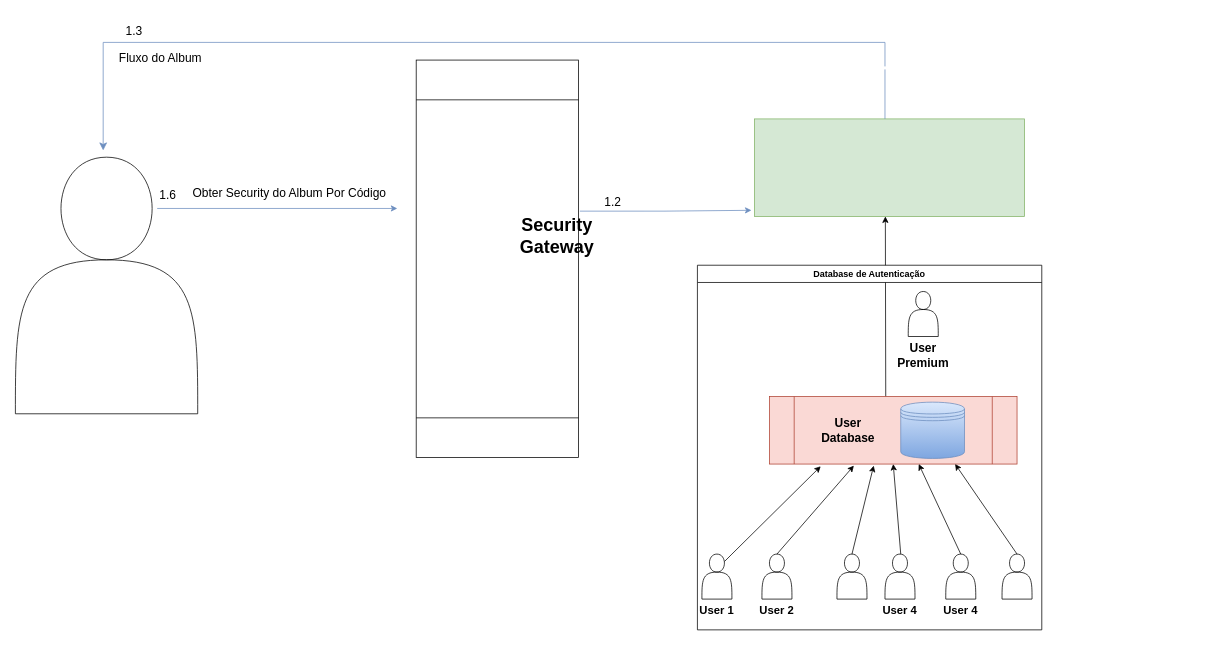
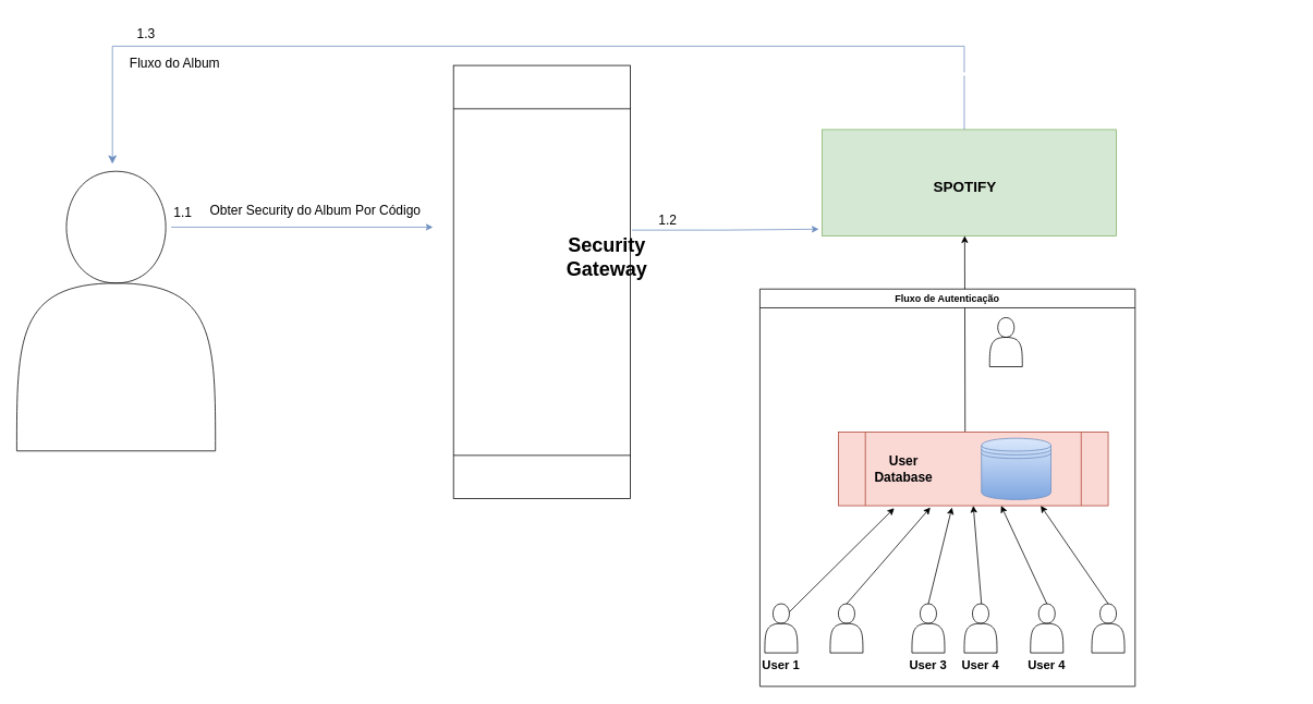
+ <mxCell id="3" value="&lt;font style=&quot;font-size: 18px;&quot;&gt;&lt;b&gt;SPOTIFY&lt;/b&gt;&lt;/font&gt;" style="text;html=1;align=center;verticalAlign=middle;whiteSpace=wrap;rounded=0;" vertex="1" parent="1"><mxGeometry x="1075" y="198" width="210" height="60" as="geometry" /></mxCell>
- <mxCell id="37" value="1.6" style="text;strokeColor=none;fillColor=none;html=1;fontSize=16;fontStyle=0;verticalAlign=middle;align=center;" vertex="1" parent="1"><mxGeometry x="173" y="239" width="100" height="40" as="geometry" /></mxCell>
+ <mxCell id="37" value="1.1" style="text;strokeColor=none;fillColor=none;html=1;fontSize=16;fontStyle=0;verticalAlign=middle;align=center;" vertex="1" parent="1"><mxGeometry x="173" y="239" width="100" height="40" as="geometry" /></mxCell>
- <mxCell id="27" value="Database de Autenticação" style="swimlane;whiteSpace=wrap;html=1;" vertex="1" parent="1"><mxGeometry x="929" y="353" width="459" height="486" as="geometry" /></mxCell>
+ <mxCell id="27" value="Fluxo de Autenticação" style="swimlane;whiteSpace=wrap;html=1;" vertex="1" parent="1"><mxGeometry x="929" y="353" width="459" height="486" as="geometry" /></mxCell>
- <mxCell id="9" value="User Premium" style="text;html=1;align=center;verticalAlign=middle;whiteSpace=wrap;rounded=0;strokeWidth=11;fontSize=16;fontStyle=1" vertex="1" parent="1"><mxGeometry x="1200" y="458" width="60" height="30" as="geometry" /></mxCell>
- <mxCell id="6" value="User Database" style="text;html=1;align=center;verticalAlign=middle;whiteSpace=wrap;rounded=0;fontSize=16;fontStyle=1" vertex="1" parent="1"><mxGeometry x="1100" y="558" width="60" height="30" as="geometry" /></mxCell>
+ <mxCell id="6" value="User Database" style="text;html=1;align=center;verticalAlign=middle;whiteSpace=wrap;rounded=0;fontSize=16;fontStyle=1" vertex="1" parent="1"><mxGeometry x="1075" y="558" width="60" height="30" as="geometry" /></mxCell>
- <mxCell id="23" value="User 2" style="text;html=1;align=center;verticalAlign=middle;whiteSpace=wrap;rounded=0;fontSize=15;fontStyle=1" vertex="1" parent="1"><mxGeometry x="1005" y="798" width="60" height="30" as="geometry" /></mxCell>
+ <mxCell id="24" value="User 3" style="text;html=1;align=center;verticalAlign=middle;whiteSpace=wrap;rounded=0;fontSize=15;fontStyle=1" vertex="1" parent="1"><mxGeometry x="1105" y="798" width="60" height="30" as="geometry" /></mxCell>
